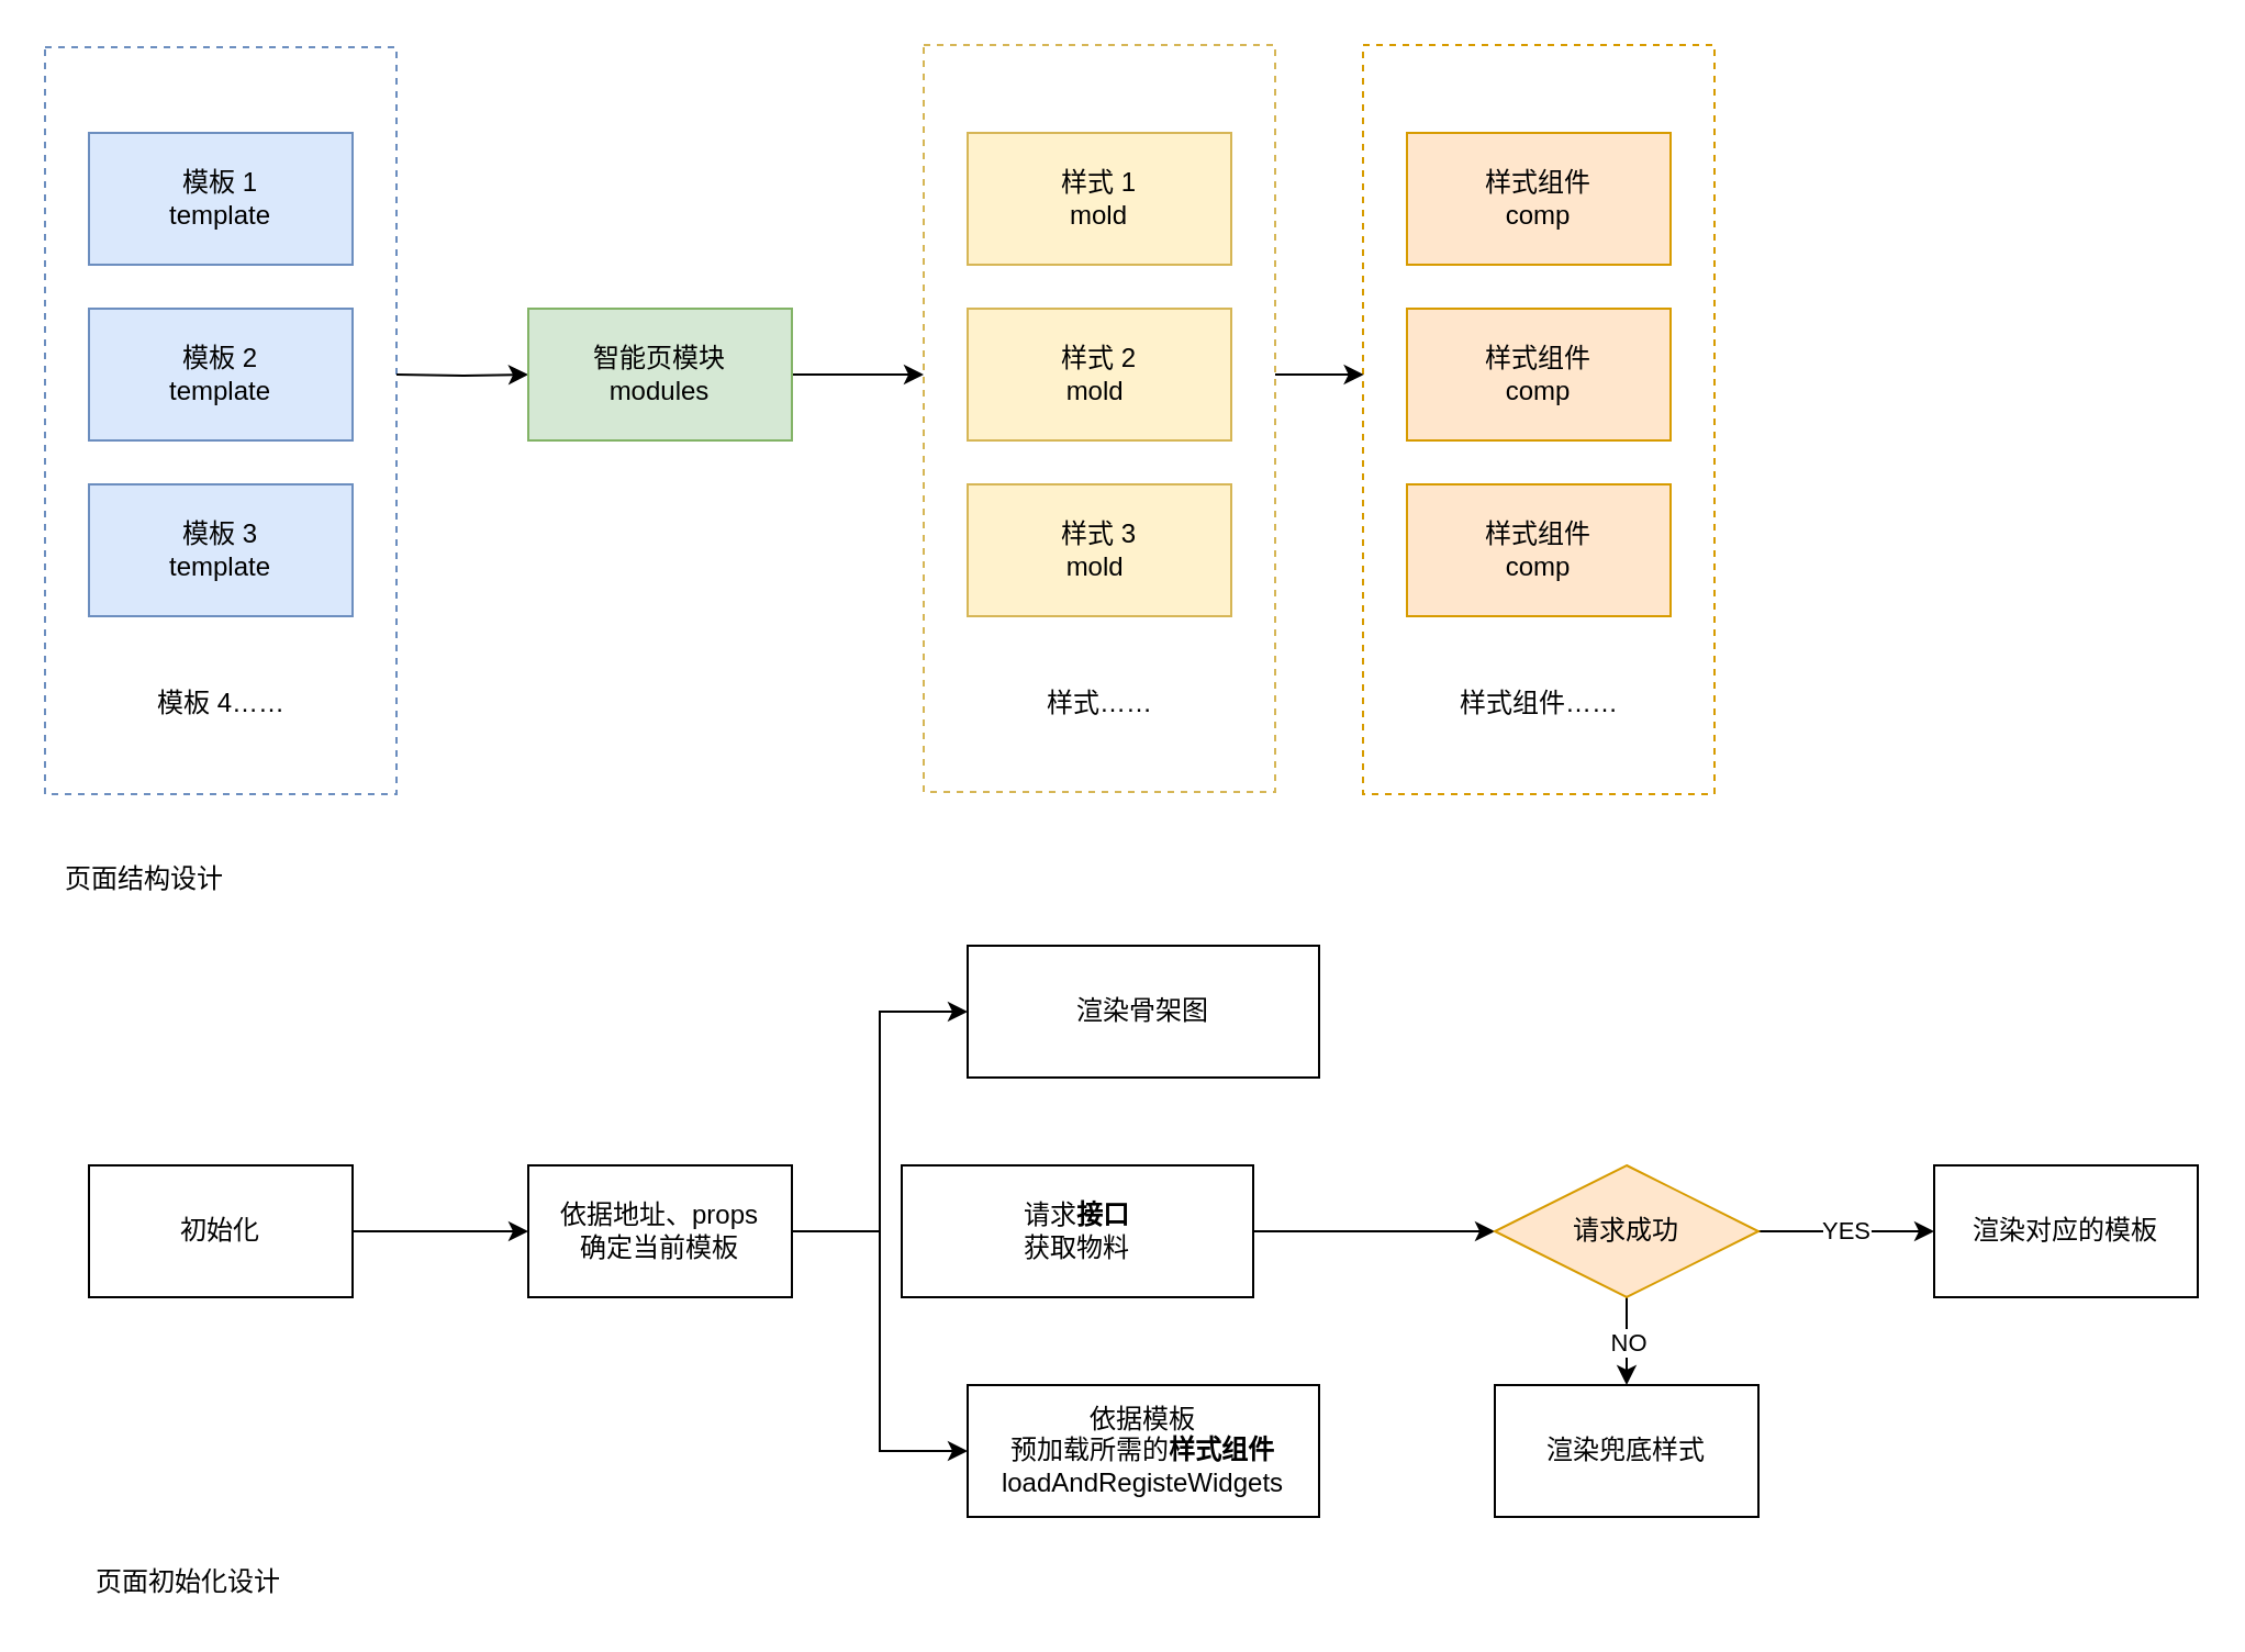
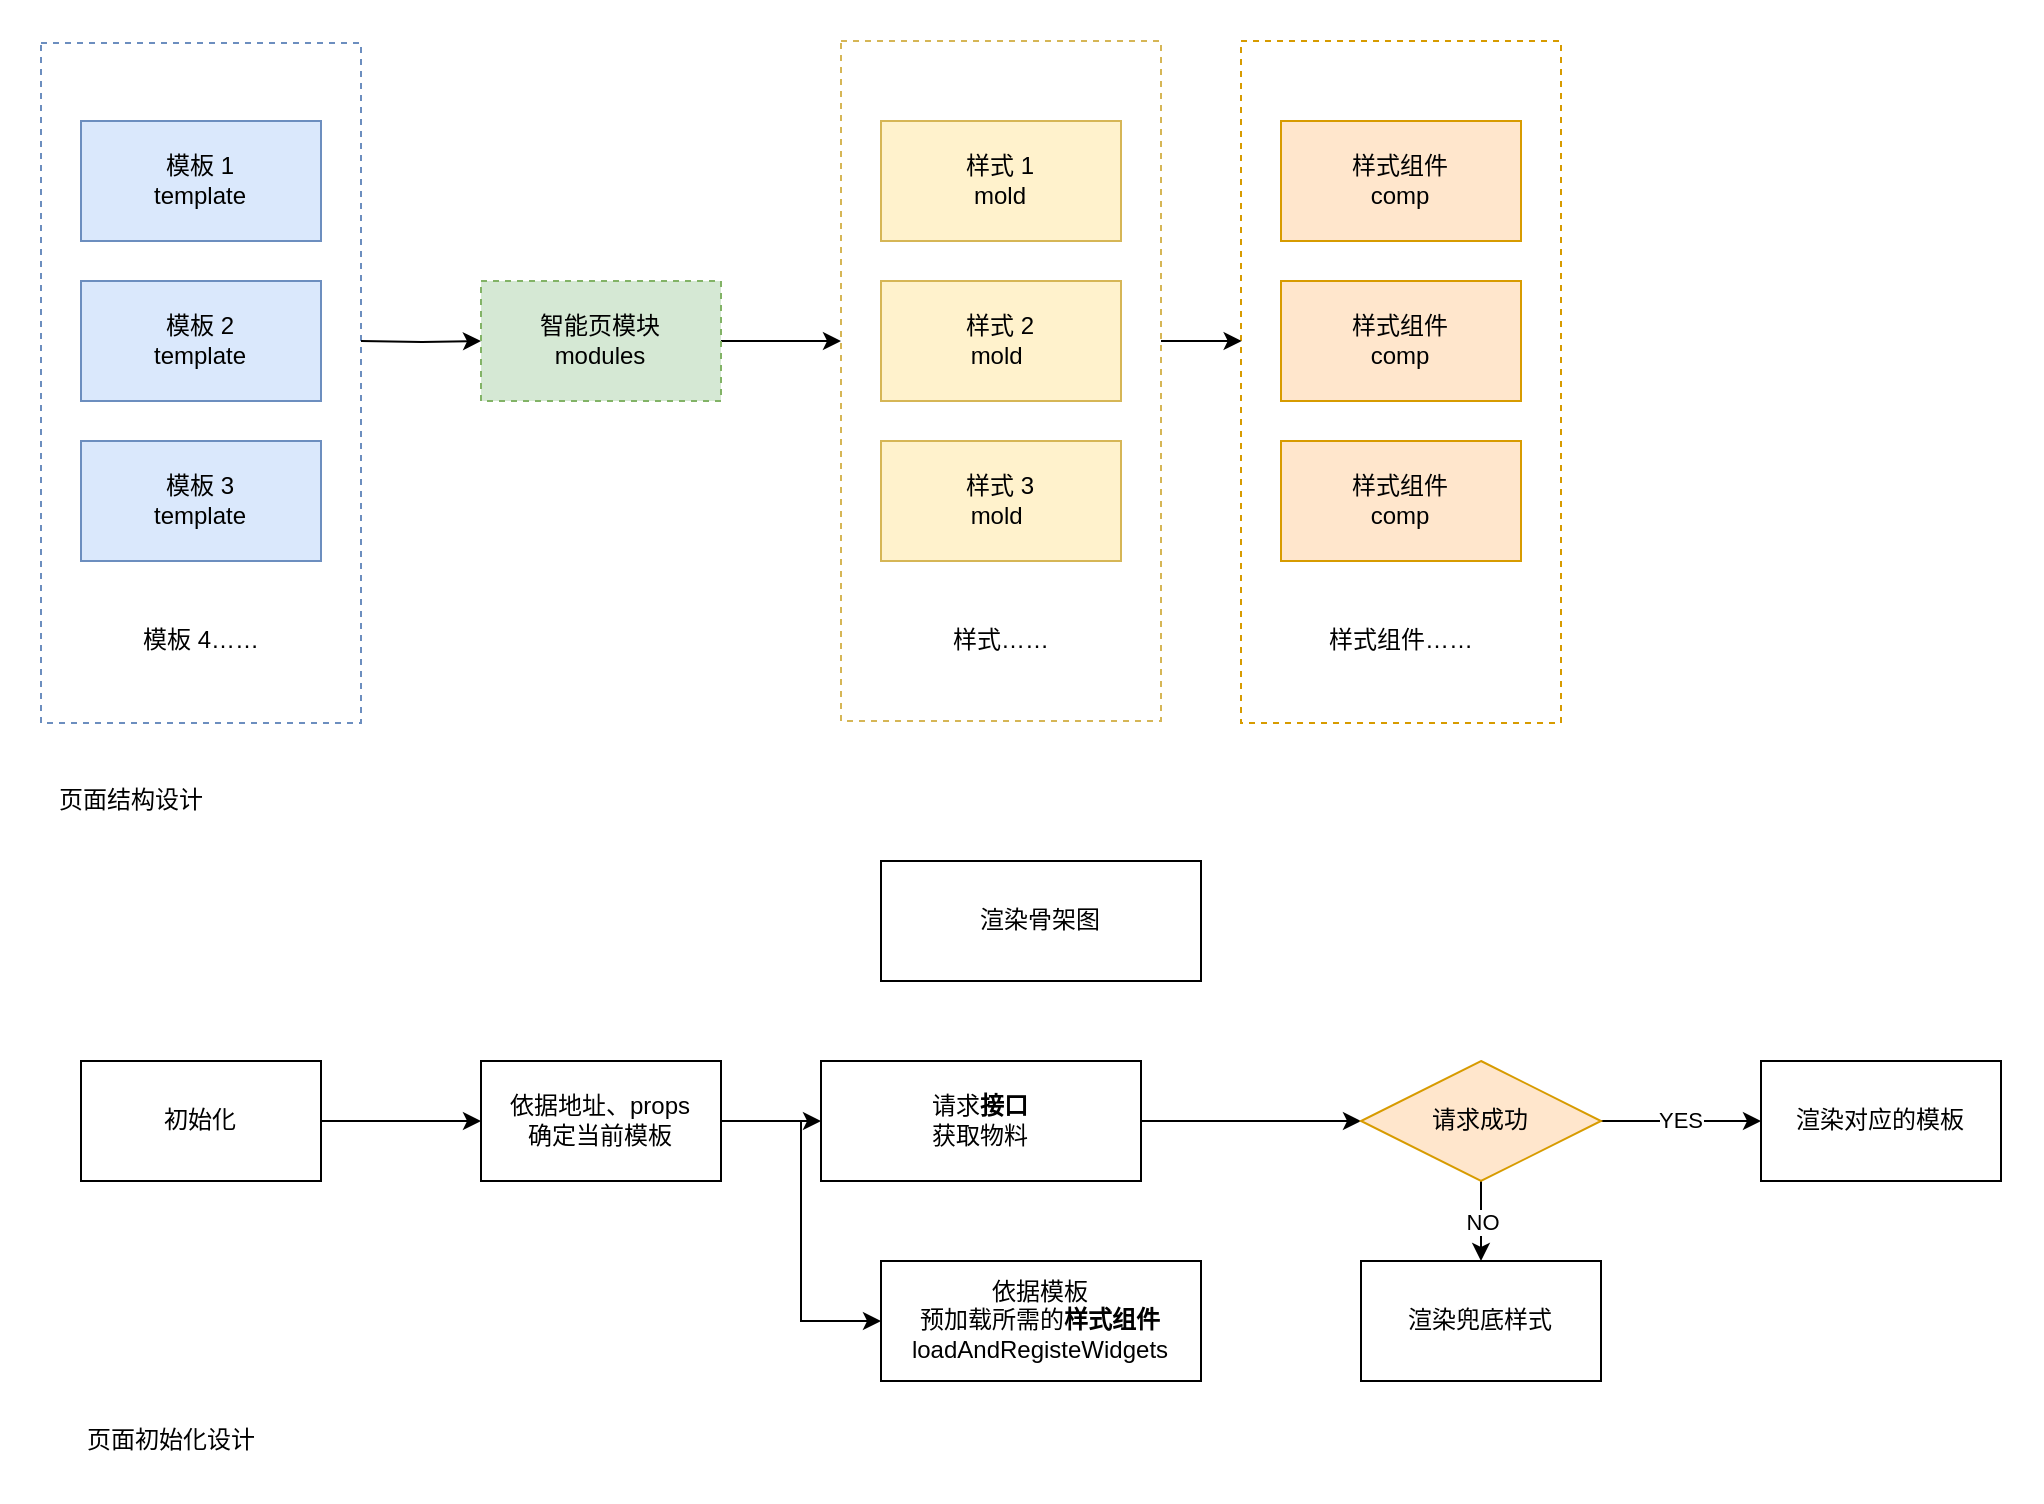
- <mxCell id="9" value="智能页模块&lt;br&gt;modules" style="rounded=0;whiteSpace=wrap;html=1;fillColor=#d5e8d4;strokeColor=#82b366;" vertex="1" parent="1"><mxGeometry x="240" y="140" width="120" height="60" as="geometry" /></mxCell>
+ <mxCell id="9" value="智能页模块&lt;br&gt;modules" style="rounded=0;whiteSpace=wrap;html=1;fillColor=#d5e8d4;strokeColor=#82b366;dashed=1;" vertex="1" parent="1"><mxGeometry x="240" y="140" width="120" height="60" as="geometry" /></mxCell>
- <mxCell id="24" value="" style="edgeStyle=orthogonalEdgeStyle;rounded=0;orthogonalLoop=1;jettySize=auto;html=1;entryX=0;entryY=0.5;entryDx=0;entryDy=0;" edge="1" parent="1" source="27" target="28"><mxGeometry relative="1" as="geometry"><Array as="points"><mxPoint x="400" y="560" /><mxPoint x="400" y="460" /></Array></mxGeometry></mxCell>
+ <mxCell id="25" style="edgeStyle=orthogonalEdgeStyle;rounded=0;orthogonalLoop=1;jettySize=auto;html=1;entryX=0;entryY=0.5;entryDx=0;entryDy=0;" edge="1" parent="1" source="27" target="30"><mxGeometry relative="1" as="geometry" /></mxCell>
